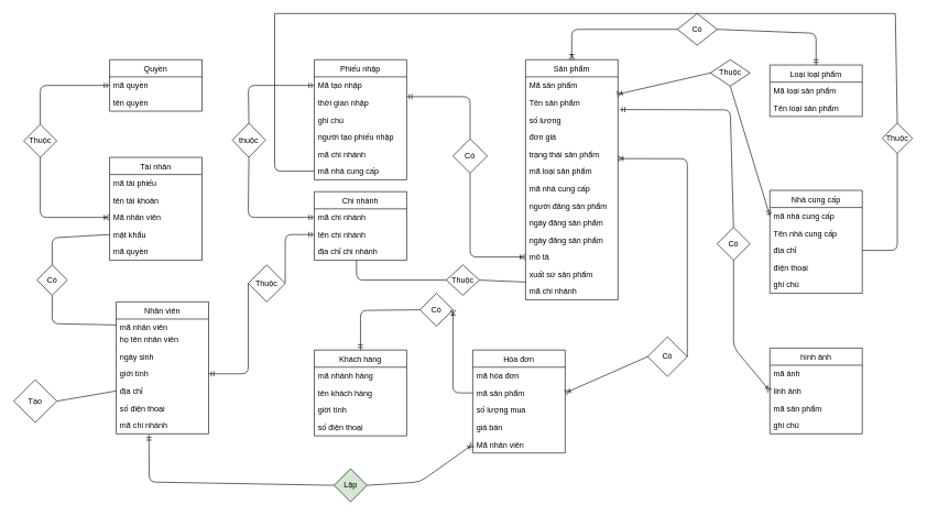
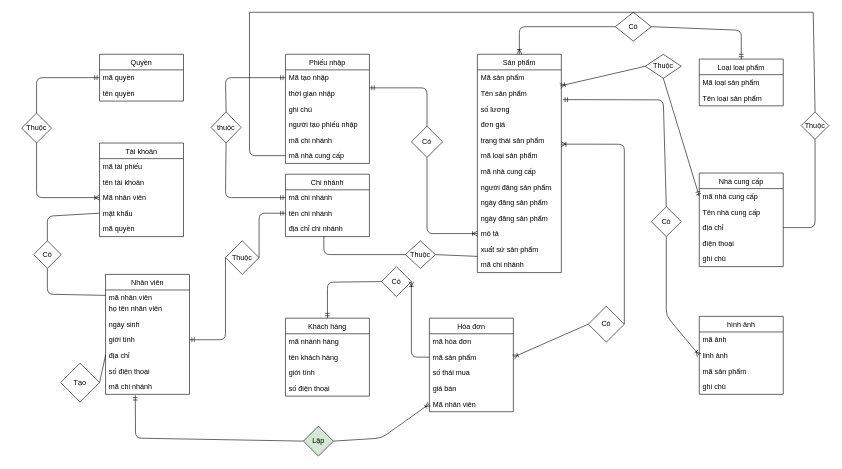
- <mxCell id="28" value="Tài nhân" style="swimlane;fontStyle=0;childLayout=stackLayout;horizontal=1;startSize=26;fillColor=none;horizontalStack=0;resizeParent=1;resizeParentMax=0;resizeLast=0;collapsible=1;marginBottom=0;" parent="1" vertex="1"><mxGeometry x="165" y="238" width="140" height="156" as="geometry" /></mxCell>
+ <mxCell id="28" value="Tài khoản" style="swimlane;fontStyle=0;childLayout=stackLayout;horizontal=1;startSize=26;fillColor=none;horizontalStack=0;resizeParent=1;resizeParentMax=0;resizeLast=0;collapsible=1;marginBottom=0;" parent="1" vertex="1"><mxGeometry x="165" y="238" width="140" height="156" as="geometry" /></mxCell>
- <mxCell id="105" value="Tạo" style="rhombus;whiteSpace=wrap;html=1;" parent="1" vertex="1"><mxGeometry x="20" y="575" width="65" height="65" as="geometry" /></mxCell>
+ <mxCell id="105" value="Tạo" style="rhombus;whiteSpace=wrap;html=1;" parent="1" vertex="1"><mxGeometry x="100" y="605" width="65" height="65" as="geometry" /></mxCell>
- <mxCell id="5" value="số lượng mua" style="text;strokeColor=none;fillColor=none;align=left;verticalAlign=top;spacingLeft=4;spacingRight=4;overflow=hidden;rotatable=0;points=[[0,0.5],[1,0.5]];portConstraint=eastwest;" parent="2" vertex="1"><mxGeometry y="78" width="140" height="26" as="geometry" /></mxCell>
+ <mxCell id="5" value="số thái mua" style="text;strokeColor=none;fillColor=none;align=left;verticalAlign=top;spacingLeft=4;spacingRight=4;overflow=hidden;rotatable=0;points=[[0,0.5],[1,0.5]];portConstraint=eastwest;" parent="2" vertex="1"><mxGeometry y="78" width="140" height="26" as="geometry" /></mxCell>
